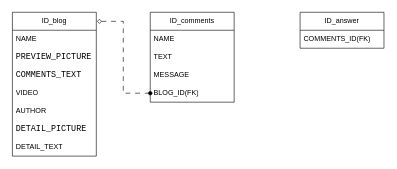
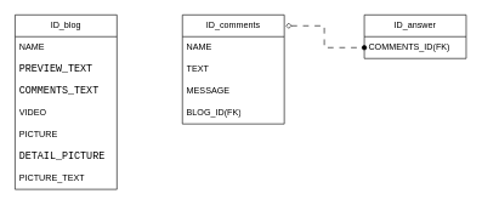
+ <mxCell id="18" value="" style="endArrow=oval;html=1;rounded=0;entryX=0;entryY=0.5;entryDx=0;entryDy=0;exitX=1.014;exitY=0.1;exitDx=0;exitDy=0;exitPerimeter=0;startArrow=diamond;startFill=0;endFill=1;dashed=1;dashPattern=8 8;edgeStyle=orthogonalEdgeStyle;" edge="1" parent="1" source="10" target="17"><mxGeometry width="50" height="50" relative="1" as="geometry"><mxPoint x="525.25" y="190" as="sourcePoint" /><mxPoint x="614.25" y="310" as="targetPoint" /></mxGeometry></mxCell>
- <mxCell id="15" value="" style="endArrow=oval;html=1;rounded=0;entryX=0;entryY=0.5;entryDx=0;entryDy=0;exitX=1.007;exitY=0.063;exitDx=0;exitDy=0;exitPerimeter=0;startArrow=diamond;startFill=0;endFill=1;dashed=1;dashPattern=8 8;edgeStyle=orthogonalEdgeStyle;" edge="1" parent="1" source="2" target="14"><mxGeometry width="50" height="50" relative="1" as="geometry"><mxPoint x="240" y="330" as="sourcePoint" /><mxPoint x="290" y="280" as="targetPoint" /></mxGeometry></mxCell>
- <mxCell id="4" value="&lt;div style=&quot;font-family: Consolas, &amp;quot;Courier New&amp;quot;, monospace; font-size: 14px; line-height: 19px;&quot;&gt;&lt;span style=&quot;background-color: rgb(255, 255, 255);&quot;&gt;PREVIEW_PICTURE&lt;/span&gt;&lt;/div&gt;" style="text;strokeColor=none;fillColor=none;align=left;verticalAlign=middle;spacingLeft=4;spacingRight=4;overflow=hidden;points=[[0,0.5],[1,0.5]];portConstraint=eastwest;rotatable=0;whiteSpace=wrap;html=1;" vertex="1" parent="2"><mxGeometry y="60" width="140" height="30" as="geometry" /></mxCell>
+ <mxCell id="4" value="&lt;div style=&quot;font-family: Consolas, &amp;quot;Courier New&amp;quot;, monospace; font-size: 14px; line-height: 19px;&quot;&gt;&lt;span style=&quot;background-color: rgb(255, 255, 255);&quot;&gt;PREVIEW_TEXT&lt;/span&gt;&lt;/div&gt;" style="text;strokeColor=none;fillColor=none;align=left;verticalAlign=middle;spacingLeft=4;spacingRight=4;overflow=hidden;points=[[0,0.5],[1,0.5]];portConstraint=eastwest;rotatable=0;whiteSpace=wrap;html=1;" vertex="1" parent="2"><mxGeometry y="60" width="140" height="30" as="geometry" /></mxCell>
- <mxCell id="7" value="AUTHOR" style="text;strokeColor=none;fillColor=none;align=left;verticalAlign=middle;spacingLeft=4;spacingRight=4;overflow=hidden;points=[[0,0.5],[1,0.5]];portConstraint=eastwest;rotatable=0;whiteSpace=wrap;html=1;" vertex="1" parent="2"><mxGeometry y="150" width="140" height="30" as="geometry" /></mxCell>
+ <mxCell id="7" value="PICTURE" style="text;strokeColor=none;fillColor=none;align=left;verticalAlign=middle;spacingLeft=4;spacingRight=4;overflow=hidden;points=[[0,0.5],[1,0.5]];portConstraint=eastwest;rotatable=0;whiteSpace=wrap;html=1;" vertex="1" parent="2"><mxGeometry y="150" width="140" height="30" as="geometry" /></mxCell>
- <mxCell id="9" value="DETAIL_TEXT" style="text;strokeColor=none;fillColor=none;align=left;verticalAlign=middle;spacingLeft=4;spacingRight=4;overflow=hidden;points=[[0,0.5],[1,0.5]];portConstraint=eastwest;rotatable=0;whiteSpace=wrap;html=1;" vertex="1" parent="2"><mxGeometry y="210" width="140" height="30" as="geometry" /></mxCell>
+ <mxCell id="9" value="PICTURE_TEXT" style="text;strokeColor=none;fillColor=none;align=left;verticalAlign=middle;spacingLeft=4;spacingRight=4;overflow=hidden;points=[[0,0.5],[1,0.5]];portConstraint=eastwest;rotatable=0;whiteSpace=wrap;html=1;" vertex="1" parent="2"><mxGeometry y="210" width="140" height="30" as="geometry" /></mxCell>
